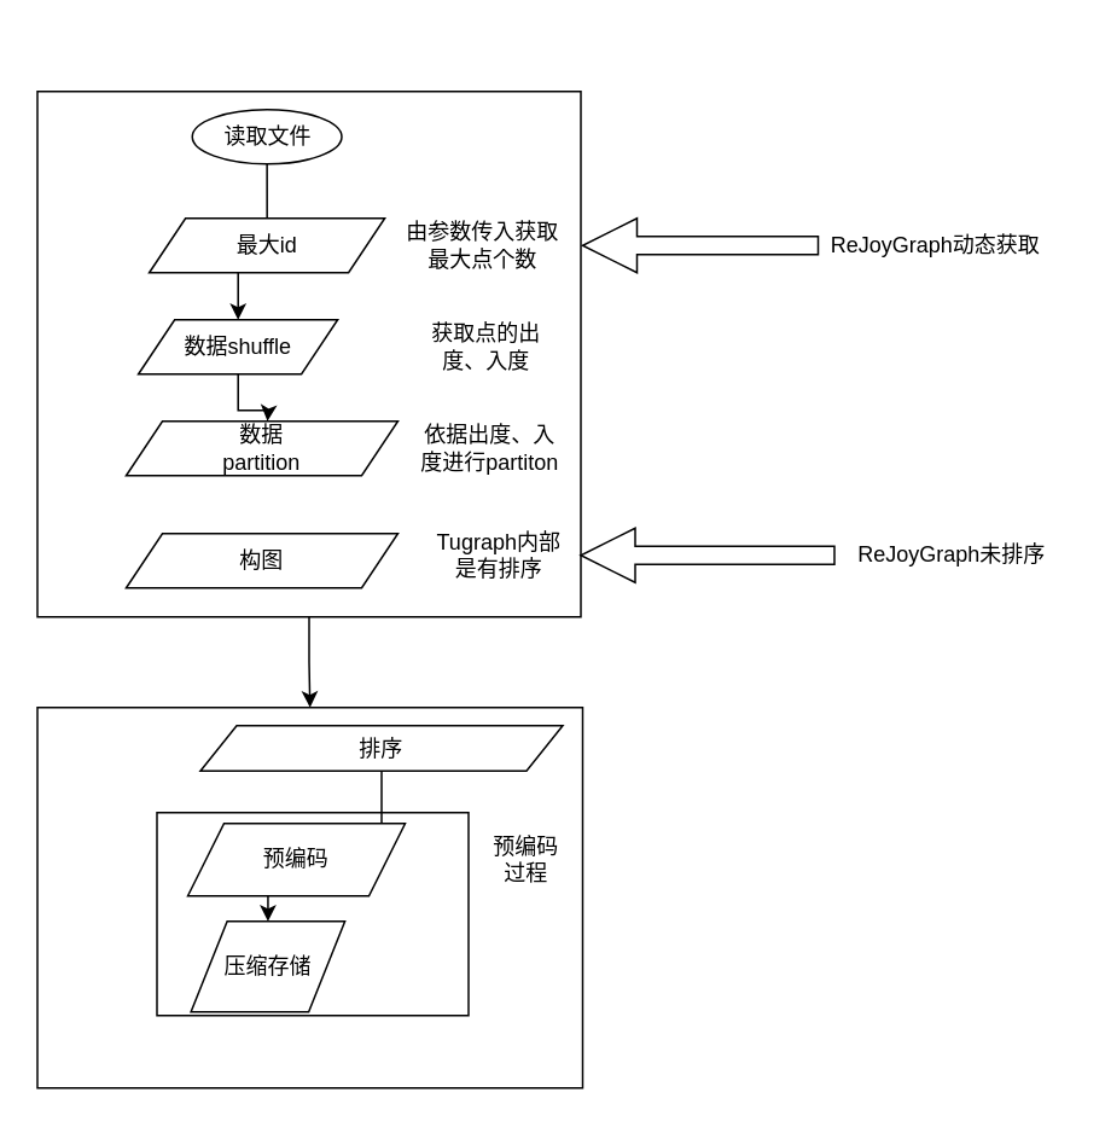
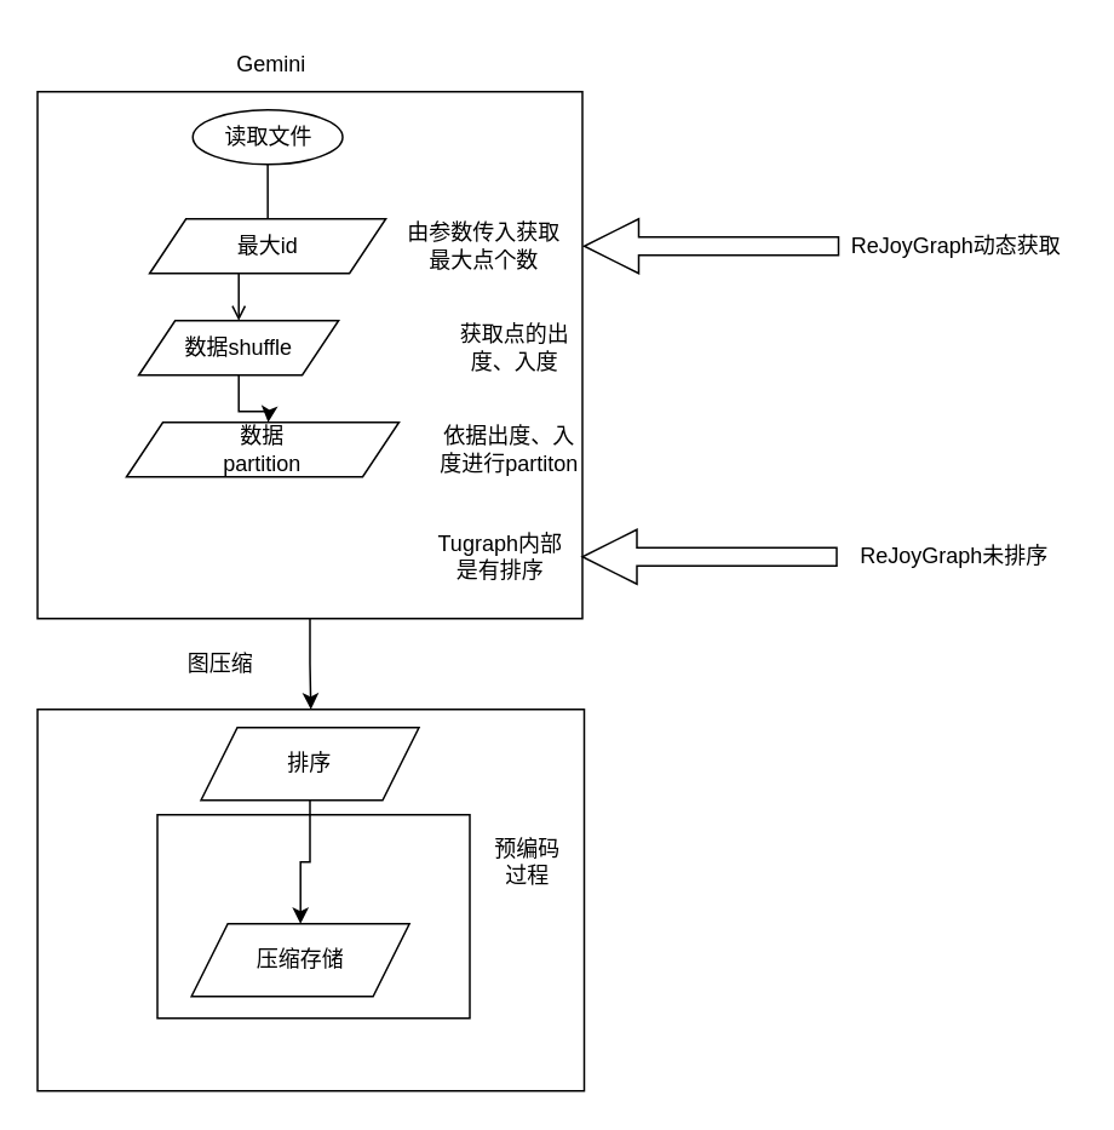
+ <mxCell id="6" value="Gemini" style="text;html=1;strokeColor=none;fillColor=none;align=center;verticalAlign=middle;whiteSpace=wrap;rounded=0;" vertex="1" parent="1"><mxGeometry x="118.75" y="20" width="60" height="30" as="geometry" /></mxCell>
- <mxCell id="17" value="ReJoyGraph动态获取" style="text;html=1;strokeColor=none;fillColor=none;align=center;verticalAlign=middle;whiteSpace=wrap;rounded=0;" vertex="1" parent="1"><mxGeometry x="451" y="120" width="130" height="30" as="geometry" /></mxCell>
+ <mxCell id="17" value="ReJoyGraph动态获取" style="text;html=1;strokeColor=none;fillColor=none;align=center;verticalAlign=middle;whiteSpace=wrap;rounded=0;" vertex="1" parent="1"><mxGeometry x="461" y="120" width="130" height="30" as="geometry" /></mxCell>
- <mxCell id="7" value="" style="edgeStyle=orthogonalEdgeStyle;rounded=0;orthogonalLoop=1;jettySize=auto;html=1;" edge="1" parent="1" source="8" target="11"><mxGeometry relative="1" as="geometry" /></mxCell>
+ <mxCell id="7" value="" style="edgeStyle=orthogonalEdgeStyle;rounded=0;orthogonalLoop=1;jettySize=auto;html=1;endArrow=open;" edge="1" parent="1" source="8" target="11"><mxGeometry relative="1" as="geometry" /></mxCell>
- <mxCell id="14" value="获取点的出度、入度" style="text;html=1;strokeColor=none;fillColor=none;align=center;verticalAlign=middle;whiteSpace=wrap;rounded=0;" vertex="1" parent="1"><mxGeometry x="230" y="176" width="76" height="30" as="geometry" /></mxCell>
+ <mxCell id="14" value="获取点的出度、入度" style="text;html=1;strokeColor=none;fillColor=none;align=center;verticalAlign=middle;whiteSpace=wrap;rounded=0;" vertex="1" parent="1"><mxGeometry x="245" y="176" width="76" height="30" as="geometry" /></mxCell>
- <mxCell id="15" value="依据出度、入度进行partiton" style="text;html=1;strokeColor=none;fillColor=none;align=center;verticalAlign=middle;whiteSpace=wrap;rounded=0;" vertex="1" parent="1"><mxGeometry x="229" y="232" width="82" height="30" as="geometry" /></mxCell>
+ <mxCell id="15" value="依据出度、入度进行partiton" style="text;html=1;strokeColor=none;fillColor=none;align=center;verticalAlign=middle;whiteSpace=wrap;rounded=0;" vertex="1" parent="1"><mxGeometry x="239" y="232" width="82" height="30" as="geometry" /></mxCell>
- <mxCell id="19" value="构图" style="shape=parallelogram;perimeter=parallelogramPerimeter;whiteSpace=wrap;html=1;fixedSize=1;" vertex="1" parent="1"><mxGeometry x="69" y="294" width="150" height="30" as="geometry" /></mxCell>
+ <mxCell id="22" value="图压缩" style="text;html=1;strokeColor=none;fillColor=none;align=center;verticalAlign=middle;whiteSpace=wrap;rounded=0;" vertex="1" parent="1"><mxGeometry x="91" y="350" width="60" height="30" as="geometry" /></mxCell>
- <mxCell id="24" value="排序" style="shape=parallelogram;perimeter=parallelogramPerimeter;whiteSpace=wrap;html=1;fixedSize=1;" vertex="1" parent="1"><mxGeometry x="110" y="400" width="200" height="25" as="geometry" /></mxCell>
+ <mxCell id="24" value="排序" style="shape=parallelogram;perimeter=parallelogramPerimeter;whiteSpace=wrap;html=1;fixedSize=1;" vertex="1" parent="1"><mxGeometry x="110" y="400" width="120" height="40" as="geometry" /></mxCell>
- <mxCell id="25" value="预编码" style="shape=parallelogram;perimeter=parallelogramPerimeter;whiteSpace=wrap;html=1;fixedSize=1;" vertex="1" parent="1"><mxGeometry x="103" y="454" width="120" height="40" as="geometry" /></mxCell>
- <mxCell id="26" value="压缩存储" style="shape=parallelogram;perimeter=parallelogramPerimeter;whiteSpace=wrap;html=1;fixedSize=1;" vertex="1" parent="1"><mxGeometry x="104.75" y="508" width="85" height="50" as="geometry" /></mxCell>
+ <mxCell id="26" value="压缩存储" style="shape=parallelogram;perimeter=parallelogramPerimeter;whiteSpace=wrap;html=1;fixedSize=1;" vertex="1" parent="1"><mxGeometry x="104.75" y="508" width="120" height="40" as="geometry" /></mxCell>
